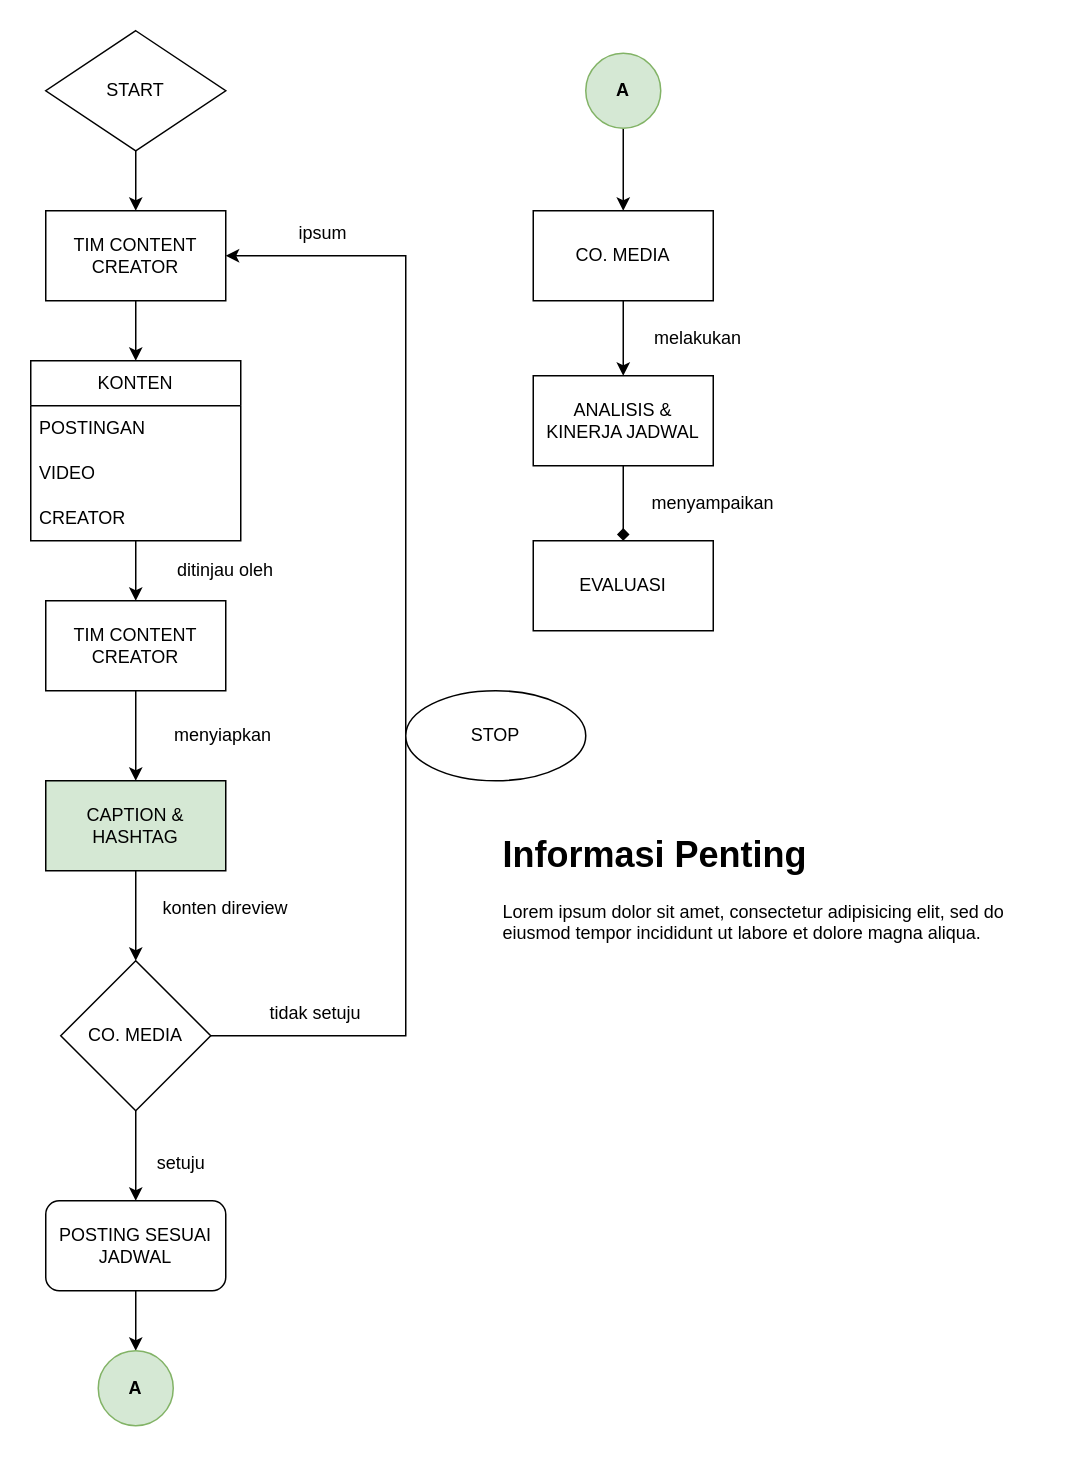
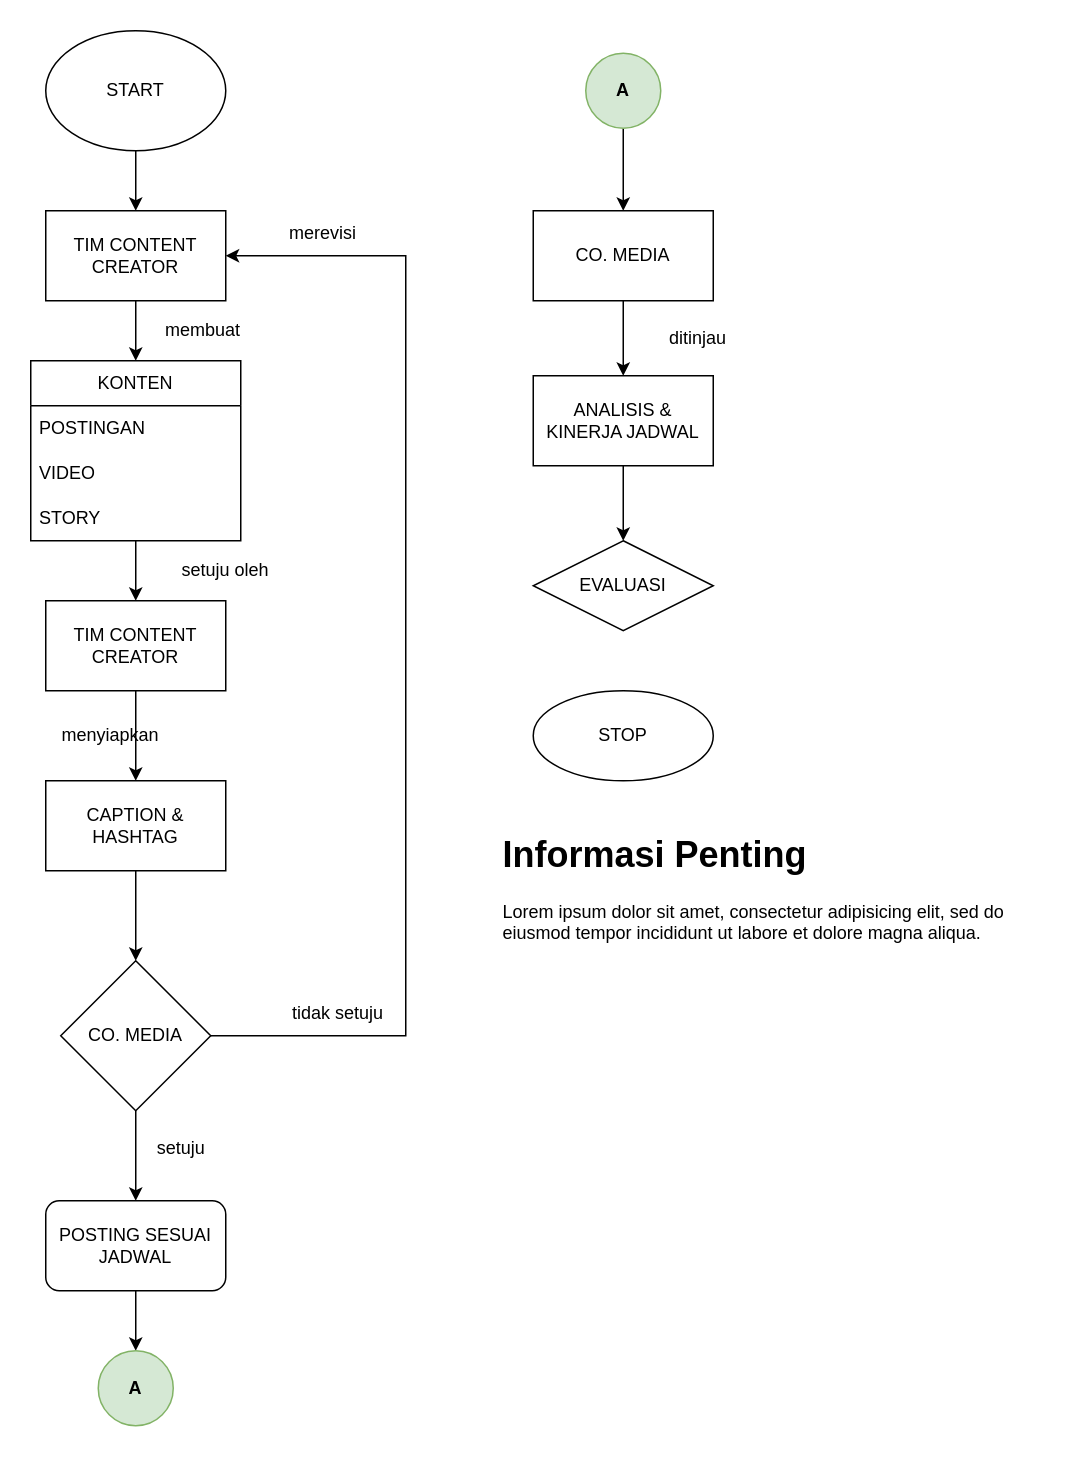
- <mxCell id="3" value="START" style="rhombus;whiteSpace=wrap;html=1;" parent="1" vertex="1"><mxGeometry x="30" y="20" width="120" height="80" as="geometry" /></mxCell>
+ <mxCell id="3" value="START" style="ellipse;whiteSpace=wrap;html=1;" parent="1" vertex="1"><mxGeometry x="30" y="20" width="120" height="80" as="geometry" /></mxCell>
- <mxCell id="38" value="ipsum" style="text;html=1;strokeColor=none;fillColor=none;align=center;verticalAlign=middle;whiteSpace=wrap;rounded=0;" vertex="1" parent="1"><mxGeometry x="180" y="140" width="70" height="30" as="geometry" /></mxCell>
+ <mxCell id="38" value="merevisi" style="text;html=1;strokeColor=none;fillColor=none;align=center;verticalAlign=middle;whiteSpace=wrap;rounded=0;" vertex="1" parent="1"><mxGeometry x="180" y="140" width="70" height="30" as="geometry" /></mxCell>
+ <mxCell id="24" value="membuat" style="text;html=1;strokeColor=none;fillColor=none;align=center;verticalAlign=middle;whiteSpace=wrap;rounded=0;" parent="1" vertex="1"><mxGeometry x="100" y="205" width="70" height="30" as="geometry" /></mxCell>
- <mxCell id="30" value="melakukan" style="text;html=1;strokeColor=none;fillColor=none;align=center;verticalAlign=middle;whiteSpace=wrap;rounded=0;" parent="1" vertex="1"><mxGeometry x="420" y="210" width="90" height="30" as="geometry" /></mxCell>
+ <mxCell id="30" value="ditinjau" style="text;html=1;strokeColor=none;fillColor=none;align=center;verticalAlign=middle;whiteSpace=wrap;rounded=0;" parent="1" vertex="1"><mxGeometry x="420" y="210" width="90" height="30" as="geometry" /></mxCell>
- <mxCell id="31" value="menyampaikan" style="text;html=1;strokeColor=none;fillColor=none;align=center;verticalAlign=middle;whiteSpace=wrap;rounded=0;" parent="1" vertex="1"><mxGeometry x="430" y="320" width="90" height="30" as="geometry" /></mxCell>
- <mxCell id="36" value="CREATOR" style="text;strokeColor=none;fillColor=none;align=left;verticalAlign=middle;spacingLeft=4;spacingRight=4;overflow=hidden;points=[[0,0.5],[1,0.5]];portConstraint=eastwest;rotatable=0;whiteSpace=wrap;html=1;" parent="33" vertex="1"><mxGeometry y="90" width="140" height="30" as="geometry" /></mxCell>
+ <mxCell id="36" value="STORY" style="text;strokeColor=none;fillColor=none;align=left;verticalAlign=middle;spacingLeft=4;spacingRight=4;overflow=hidden;points=[[0,0.5],[1,0.5]];portConstraint=eastwest;rotatable=0;whiteSpace=wrap;html=1;" parent="33" vertex="1"><mxGeometry y="90" width="140" height="30" as="geometry" /></mxCell>
- <mxCell id="20" value="" style="edgeStyle=orthogonalEdgeStyle;rounded=0;orthogonalLoop=1;jettySize=auto;html=1;endArrow=diamond;" parent="1" source="21" target="22" edge="1"><mxGeometry relative="1" as="geometry" /></mxCell>
+ <mxCell id="20" value="" style="edgeStyle=orthogonalEdgeStyle;rounded=0;orthogonalLoop=1;jettySize=auto;html=1;" parent="1" source="21" target="22" edge="1"><mxGeometry relative="1" as="geometry" /></mxCell>
- <mxCell id="25" value="ditinjau oleh" style="text;html=1;strokeColor=none;fillColor=none;align=center;verticalAlign=middle;whiteSpace=wrap;rounded=0;" parent="1" vertex="1"><mxGeometry x="95" y="365" width="110" height="30" as="geometry" /></mxCell>
+ <mxCell id="25" value="setuju oleh" style="text;html=1;strokeColor=none;fillColor=none;align=center;verticalAlign=middle;whiteSpace=wrap;rounded=0;" parent="1" vertex="1"><mxGeometry x="95" y="365" width="110" height="30" as="geometry" /></mxCell>
- <mxCell id="22" value="EVALUASI" style="rounded=0;whiteSpace=wrap;html=1;" parent="1" vertex="1"><mxGeometry x="355" y="360" width="120" height="60" as="geometry" /></mxCell>
+ <mxCell id="22" value="EVALUASI" style="rhombus;whiteSpace=wrap;html=1;" parent="1" vertex="1"><mxGeometry x="355" y="360" width="120" height="60" as="geometry" /></mxCell>
- <mxCell id="26" value="menyiapkan&amp;nbsp;" style="text;html=1;strokeColor=none;fillColor=none;align=center;verticalAlign=middle;whiteSpace=wrap;rounded=0;" parent="1" vertex="1"><mxGeometry x="90" y="475" width="120" height="30" as="geometry" /></mxCell>
+ <mxCell id="26" value="menyiapkan&amp;nbsp;" style="text;html=1;strokeColor=none;fillColor=none;align=center;verticalAlign=middle;whiteSpace=wrap;rounded=0;" parent="1" vertex="1"><mxGeometry x="15" y="475" width="120" height="30" as="geometry" /></mxCell>
- <mxCell id="23" value="STOP" style="ellipse;whiteSpace=wrap;html=1;" parent="1" vertex="1"><mxGeometry x="270" y="460" width="120" height="60" as="geometry" /></mxCell>
+ <mxCell id="23" value="STOP" style="ellipse;whiteSpace=wrap;html=1;" parent="1" vertex="1"><mxGeometry x="355" y="460" width="120" height="60" as="geometry" /></mxCell>
- <mxCell id="9" value="CAPTION &amp;amp; HASHTAG" style="whiteSpace=wrap;html=1;fontStyle=0;startSize=30;fillColor=#d5e8d4;" parent="1" vertex="1"><mxGeometry x="30" y="520" width="120" height="60" as="geometry" /></mxCell>
+ <mxCell id="9" value="CAPTION &amp;amp; HASHTAG" style="whiteSpace=wrap;html=1;fontStyle=0;startSize=30;" parent="1" vertex="1"><mxGeometry x="30" y="520" width="120" height="60" as="geometry" /></mxCell>
- <mxCell id="27" value="konten direview" style="text;html=1;strokeColor=none;fillColor=none;align=center;verticalAlign=middle;whiteSpace=wrap;rounded=0;" parent="1" vertex="1"><mxGeometry x="90" y="590" width="120" height="30" as="geometry" /></mxCell>
- <mxCell id="28" value="tidak setuju" style="text;html=1;strokeColor=none;fillColor=none;align=center;verticalAlign=middle;whiteSpace=wrap;rounded=0;" parent="1" vertex="1"><mxGeometry x="160" y="660" width="100" height="30" as="geometry" /></mxCell>
+ <mxCell id="28" value="tidak setuju" style="text;html=1;strokeColor=none;fillColor=none;align=center;verticalAlign=middle;whiteSpace=wrap;rounded=0;" parent="1" vertex="1"><mxGeometry x="175" y="660" width="100" height="30" as="geometry" /></mxCell>
- <mxCell id="29" value="setuju" style="text;html=1;strokeColor=none;fillColor=none;align=center;verticalAlign=middle;whiteSpace=wrap;rounded=0;" parent="1" vertex="1"><mxGeometry x="90" y="760" width="61" height="30" as="geometry" /></mxCell>
+ <mxCell id="29" value="setuju" style="text;html=1;strokeColor=none;fillColor=none;align=center;verticalAlign=middle;whiteSpace=wrap;rounded=0;" parent="1" vertex="1"><mxGeometry x="90" y="750" width="61" height="30" as="geometry" /></mxCell>
